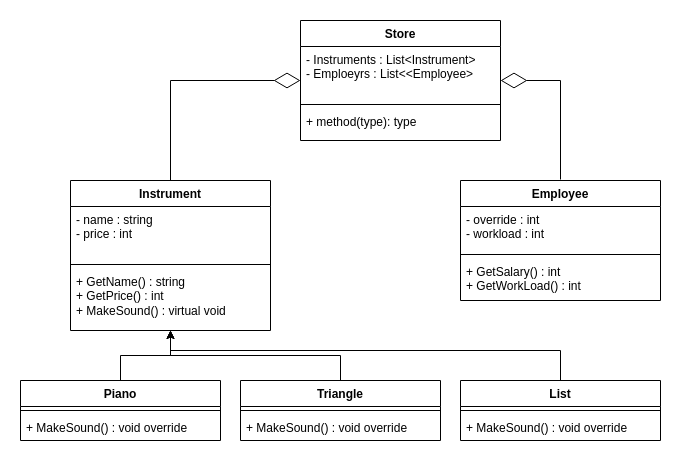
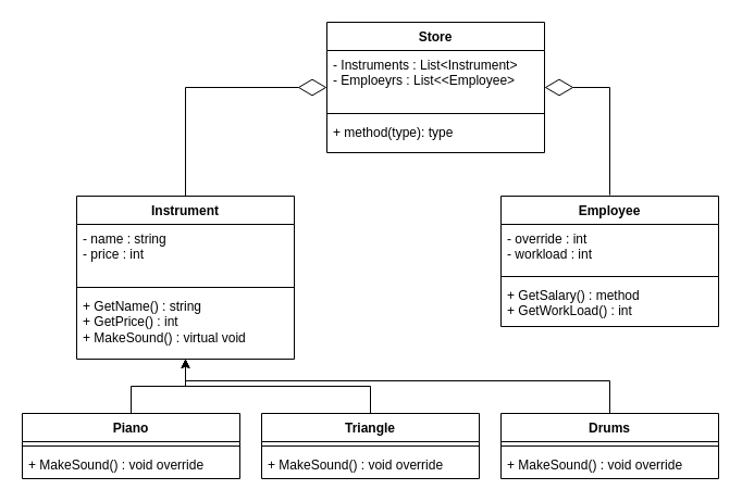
- <mxCell id="14" value="+ GetSalary() : int&lt;div&gt;+ GetWorkLoad() : int&lt;/div&gt;" style="text;strokeColor=none;fillColor=none;align=left;verticalAlign=top;spacingLeft=4;spacingRight=4;overflow=hidden;rotatable=0;points=[[0,0.5],[1,0.5]];portConstraint=eastwest;whiteSpace=wrap;html=1;" vertex="1" parent="11"><mxGeometry y="78" width="200" height="42" as="geometry" /></mxCell>
+ <mxCell id="14" value="+ GetSalary() : method&lt;div&gt;+ GetWorkLoad() : int&lt;/div&gt;" style="text;strokeColor=none;fillColor=none;align=left;verticalAlign=top;spacingLeft=4;spacingRight=4;overflow=hidden;rotatable=0;points=[[0,0.5],[1,0.5]];portConstraint=eastwest;whiteSpace=wrap;html=1;" vertex="1" parent="11"><mxGeometry y="78" width="200" height="42" as="geometry" /></mxCell>
- <mxCell id="21" value="List" style="swimlane;fontStyle=1;align=center;verticalAlign=top;childLayout=stackLayout;horizontal=1;startSize=26;horizontalStack=0;resizeParent=1;resizeParentMax=0;resizeLast=0;collapsible=1;marginBottom=0;whiteSpace=wrap;html=1;" vertex="1" parent="1"><mxGeometry x="460" y="380" width="200" height="60" as="geometry" /></mxCell>
+ <mxCell id="21" value="Drums" style="swimlane;fontStyle=1;align=center;verticalAlign=top;childLayout=stackLayout;horizontal=1;startSize=26;horizontalStack=0;resizeParent=1;resizeParentMax=0;resizeLast=0;collapsible=1;marginBottom=0;whiteSpace=wrap;html=1;" vertex="1" parent="1"><mxGeometry x="460" y="380" width="200" height="60" as="geometry" /></mxCell>
